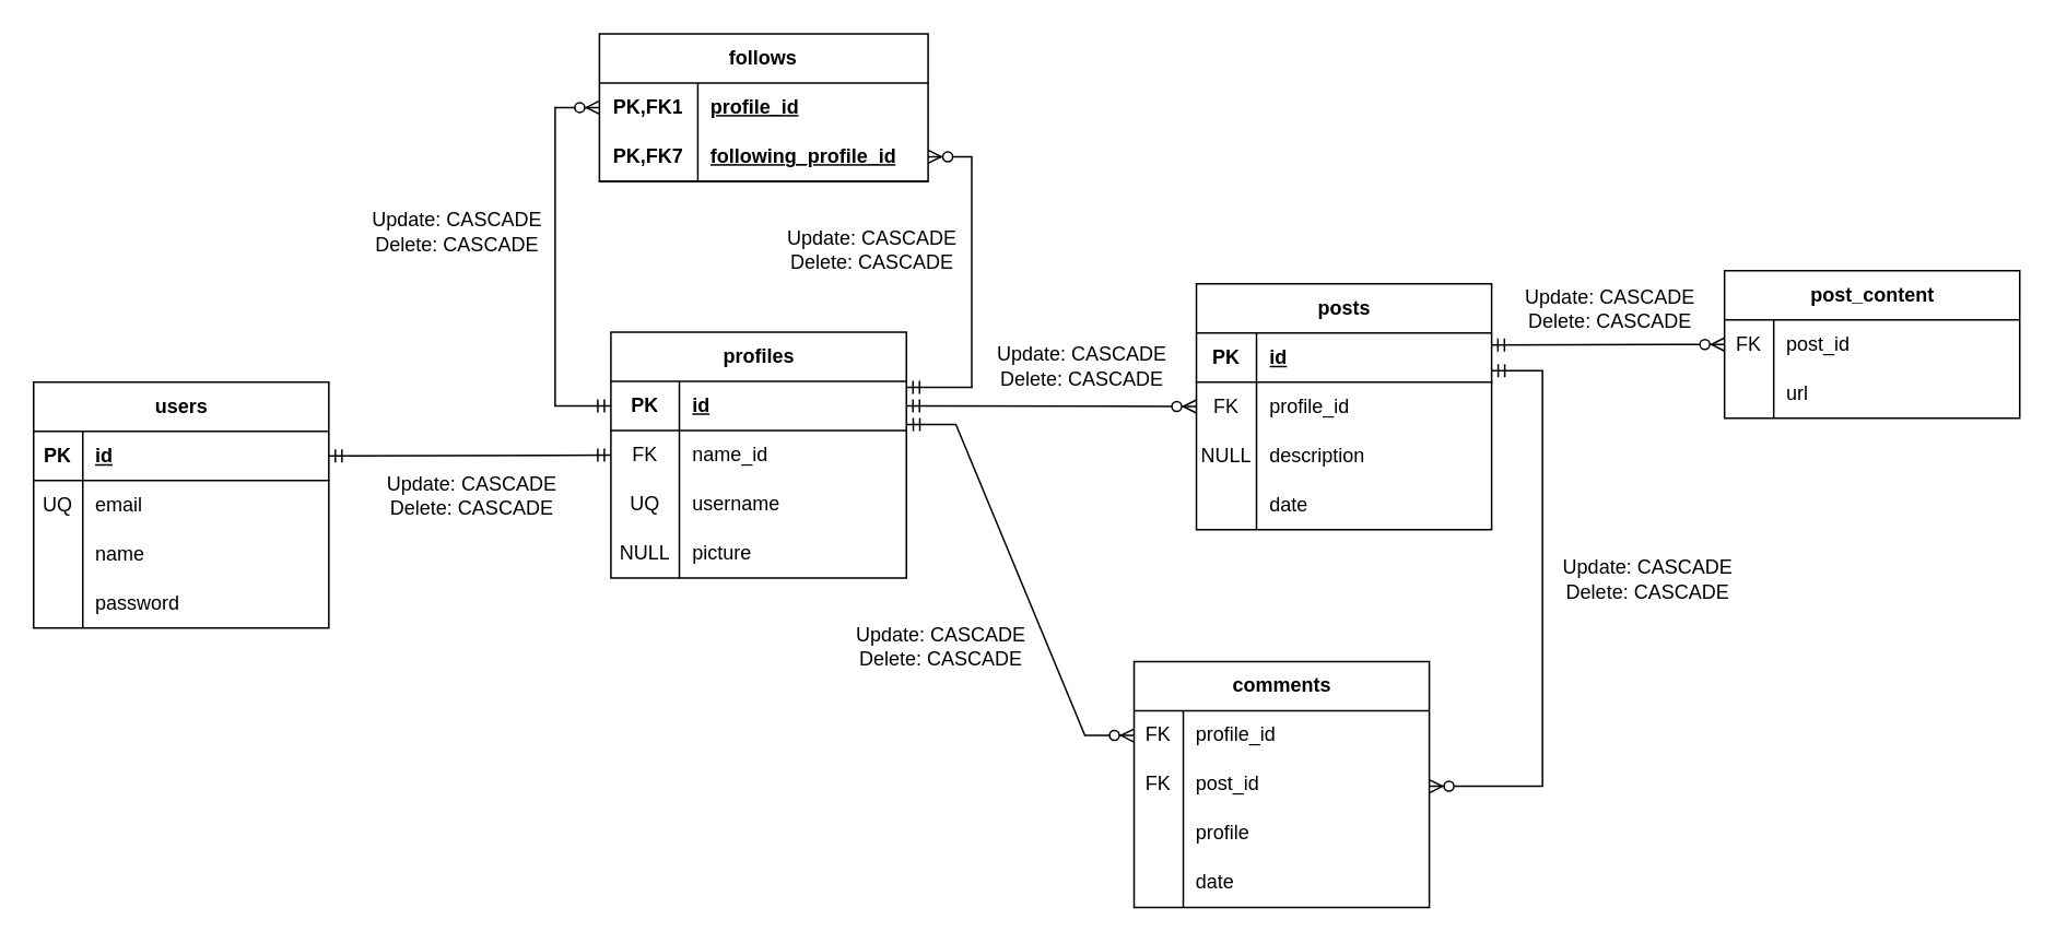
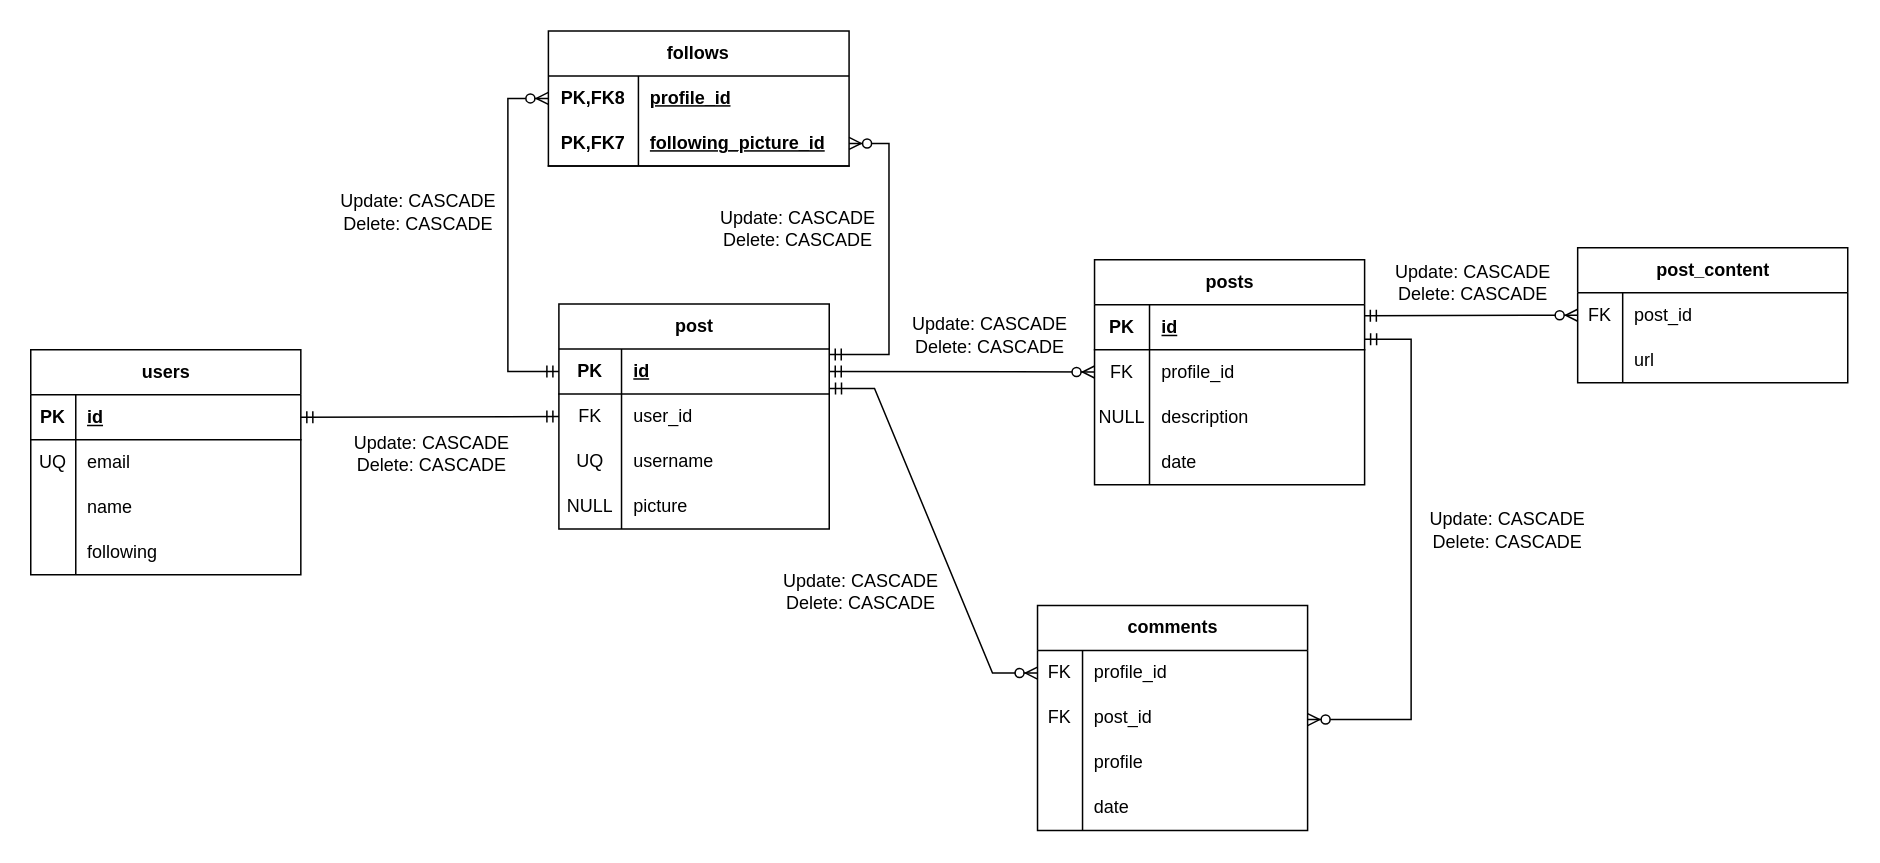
- <mxCell id="68" value="PK,FK1" style="shape=partialRectangle;connectable=0;fillColor=none;top=0;left=0;bottom=0;right=0;fontStyle=1;overflow=hidden;html=1;whiteSpace=wrap;" parent="67" vertex="1"><mxGeometry width="60" height="30" as="geometry"><mxRectangle width="60" height="30" as="alternateBounds" /></mxGeometry></mxCell>
+ <mxCell id="68" value="PK,FK8" style="shape=partialRectangle;connectable=0;fillColor=none;top=0;left=0;bottom=0;right=0;fontStyle=1;overflow=hidden;html=1;whiteSpace=wrap;" parent="67" vertex="1"><mxGeometry width="60" height="30" as="geometry"><mxRectangle width="60" height="30" as="alternateBounds" /></mxGeometry></mxCell>
- <mxCell id="72" value="following_profile_id" style="shape=partialRectangle;connectable=0;fillColor=none;top=0;left=0;bottom=0;right=0;align=left;spacingLeft=6;fontStyle=5;overflow=hidden;html=1;whiteSpace=wrap;" parent="70" vertex="1"><mxGeometry x="60" width="140.399" height="30" as="geometry"><mxRectangle width="140.399" height="30" as="alternateBounds" /></mxGeometry></mxCell>
+ <mxCell id="72" value="following_picture_id" style="shape=partialRectangle;connectable=0;fillColor=none;top=0;left=0;bottom=0;right=0;align=left;spacingLeft=6;fontStyle=5;overflow=hidden;html=1;whiteSpace=wrap;" parent="70" vertex="1"><mxGeometry x="60" width="140.399" height="30" as="geometry"><mxRectangle width="140.399" height="30" as="alternateBounds" /></mxGeometry></mxCell>
- <mxCell id="15" value="profiles" style="shape=table;startSize=30;container=1;collapsible=1;childLayout=tableLayout;fixedRows=1;rowLines=0;fontStyle=1;align=center;resizeLast=1;html=1;" parent="1" vertex="1"><mxGeometry x="372" y="202" width="180.179" height="150" as="geometry" /></mxCell>
+ <mxCell id="15" value="post" style="shape=table;startSize=30;container=1;collapsible=1;childLayout=tableLayout;fixedRows=1;rowLines=0;fontStyle=1;align=center;resizeLast=1;html=1;" parent="1" vertex="1"><mxGeometry x="372" y="202" width="180.179" height="150" as="geometry" /></mxCell>
- <mxCell id="21" value="name_id" style="shape=partialRectangle;connectable=0;fillColor=none;top=0;left=0;bottom=0;right=0;align=left;spacingLeft=6;overflow=hidden;whiteSpace=wrap;html=1;" parent="19" vertex="1"><mxGeometry x="41.737" width="138.442" height="30" as="geometry"><mxRectangle width="138.442" height="30" as="alternateBounds" /></mxGeometry></mxCell>
+ <mxCell id="21" value="user_id" style="shape=partialRectangle;connectable=0;fillColor=none;top=0;left=0;bottom=0;right=0;align=left;spacingLeft=6;overflow=hidden;whiteSpace=wrap;html=1;" parent="19" vertex="1"><mxGeometry x="41.737" width="138.442" height="30" as="geometry"><mxRectangle width="138.442" height="30" as="alternateBounds" /></mxGeometry></mxCell>
- <mxCell id="14" value="password" style="shape=partialRectangle;connectable=0;fillColor=none;top=0;left=0;bottom=0;right=0;align=left;spacingLeft=6;overflow=hidden;whiteSpace=wrap;html=1;" parent="12" vertex="1"><mxGeometry x="30" width="150" height="30" as="geometry"><mxRectangle width="150" height="30" as="alternateBounds" /></mxGeometry></mxCell>
+ <mxCell id="14" value="following" style="shape=partialRectangle;connectable=0;fillColor=none;top=0;left=0;bottom=0;right=0;align=left;spacingLeft=6;overflow=hidden;whiteSpace=wrap;html=1;" parent="12" vertex="1"><mxGeometry x="30" width="150" height="30" as="geometry"><mxRectangle width="150" height="30" as="alternateBounds" /></mxGeometry></mxCell>
